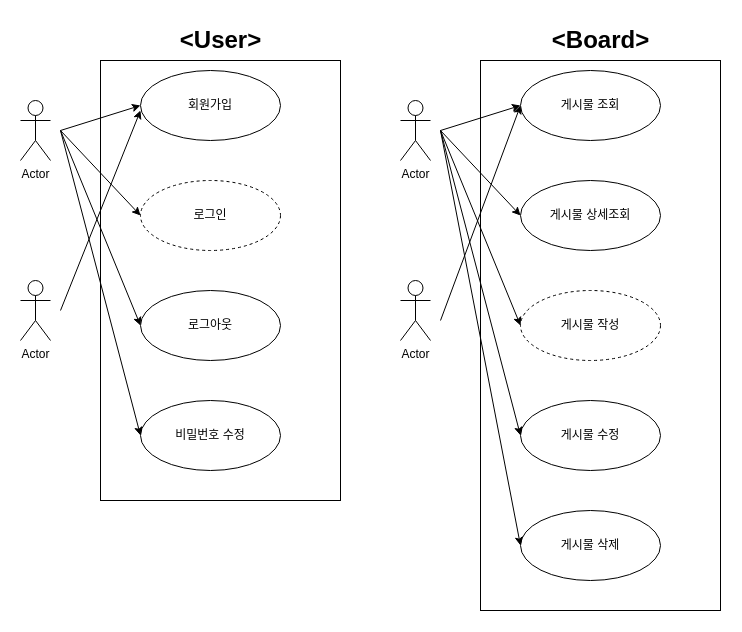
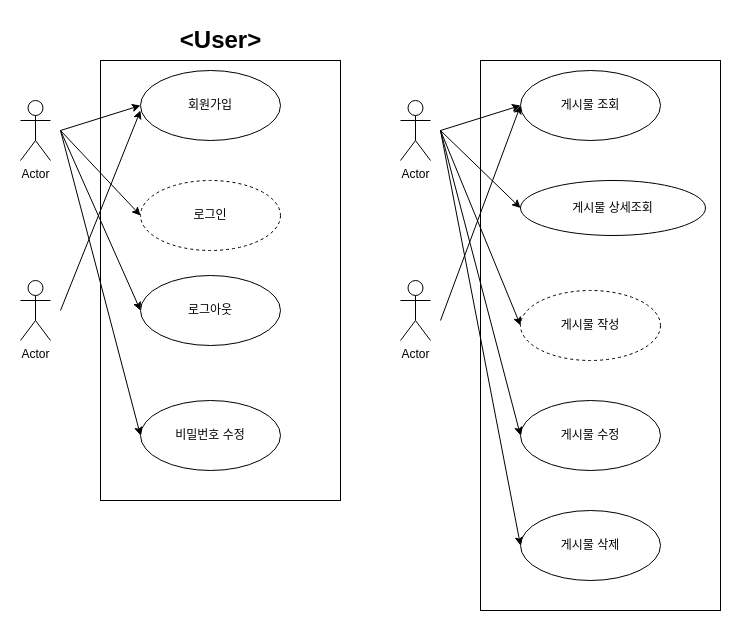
- <mxCell id="29" value="&amp;lt;Board&amp;gt;" style="text;strokeColor=none;fillColor=none;html=1;fontSize=24;fontStyle=1;verticalAlign=middle;align=center;" vertex="1" parent="1"><mxGeometry x="550" y="20" width="100" height="40" as="geometry" /></mxCell>
- <mxCell id="12" value="게시물 상세조회" style="ellipse;whiteSpace=wrap;html=1;" vertex="1" parent="1"><mxGeometry x="520" y="180" width="140" height="70" as="geometry" /></mxCell>
+ <mxCell id="12" value="게시물 상세조회" style="ellipse;whiteSpace=wrap;html=1;" vertex="1" parent="1"><mxGeometry x="520" y="180" width="185" height="55" as="geometry" /></mxCell>
- <mxCell id="8" value="로그아웃" style="ellipse;whiteSpace=wrap;html=1;" vertex="1" parent="1"><mxGeometry x="140" y="290" width="140" height="70" as="geometry" /></mxCell>
+ <mxCell id="8" value="로그아웃" style="ellipse;whiteSpace=wrap;html=1;" vertex="1" parent="1"><mxGeometry x="140" y="275" width="140" height="70" as="geometry" /></mxCell>
